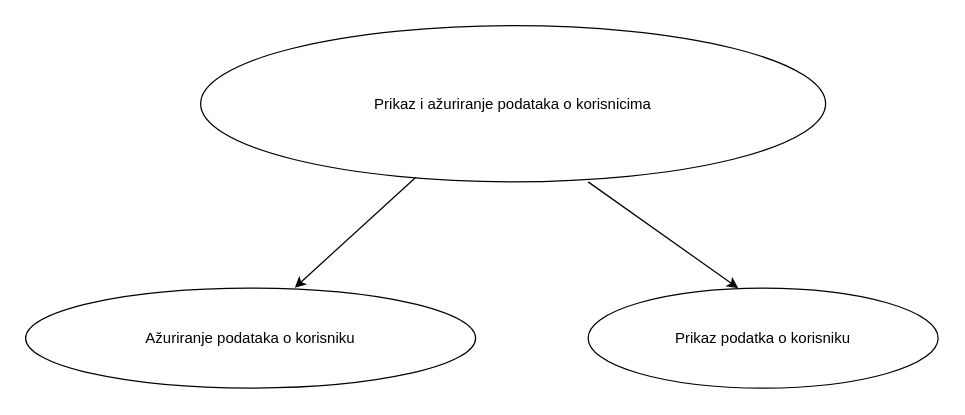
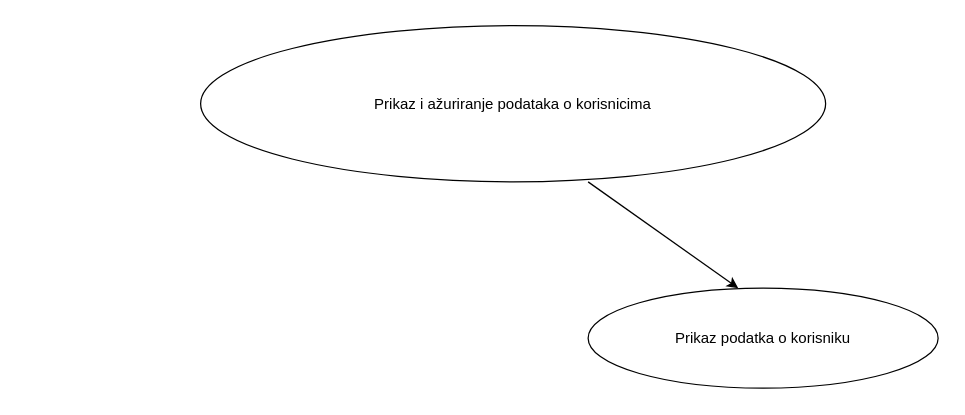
- <mxCell id="4" value="" style="endArrow=classic;html=1;rounded=0;entryX=0.598;entryY=-0.003;entryDx=0;entryDy=0;entryPerimeter=0;exitX=0.344;exitY=0.972;exitDx=0;exitDy=0;exitPerimeter=0;" parent="1" source="2" target="3" edge="1"><mxGeometry width="50" height="50" relative="1" as="geometry"><mxPoint x="400" y="270" as="sourcePoint" /><mxPoint x="450" y="220" as="targetPoint" /></mxGeometry></mxCell>
- <mxCell id="3" value="Ažuriranje podataka o korisniku" style="ellipse;whiteSpace=wrap;html=1;" parent="1" vertex="1"><mxGeometry x="20" y="230" width="360" height="80" as="geometry" /></mxCell>
